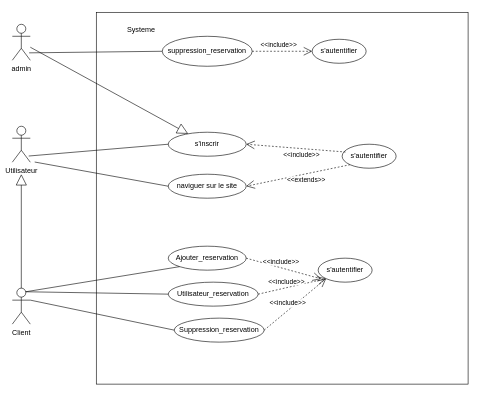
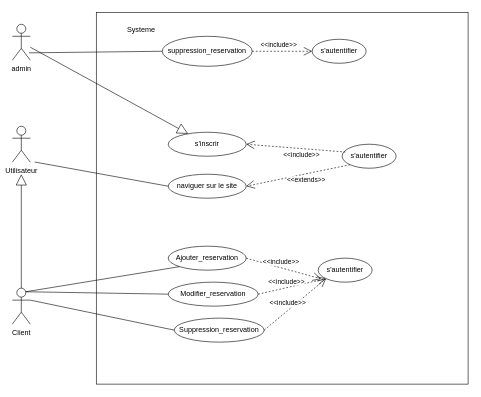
- <mxCell id="15" value="" style="endArrow=none;html=1;exitX=0.911;exitY=0.828;exitDx=0;exitDy=0;exitPerimeter=0;entryX=0;entryY=0.5;entryDx=0;entryDy=0;" parent="1" source="11" target="12" edge="1"><mxGeometry width="50" height="50" relative="1" as="geometry"><mxPoint x="270" y="370" as="sourcePoint" /><mxPoint x="300" y="320" as="targetPoint" /></mxGeometry></mxCell>
- <mxCell id="7" value="Utilisateur_reservation" style="ellipse;whiteSpace=wrap;html=1;" parent="1" vertex="1"><mxGeometry x="280" y="470" width="150" height="40" as="geometry" /></mxCell>
+ <mxCell id="7" value="Modifier_reservation" style="ellipse;whiteSpace=wrap;html=1;" parent="1" vertex="1"><mxGeometry x="280" y="470" width="150" height="40" as="geometry" /></mxCell>
